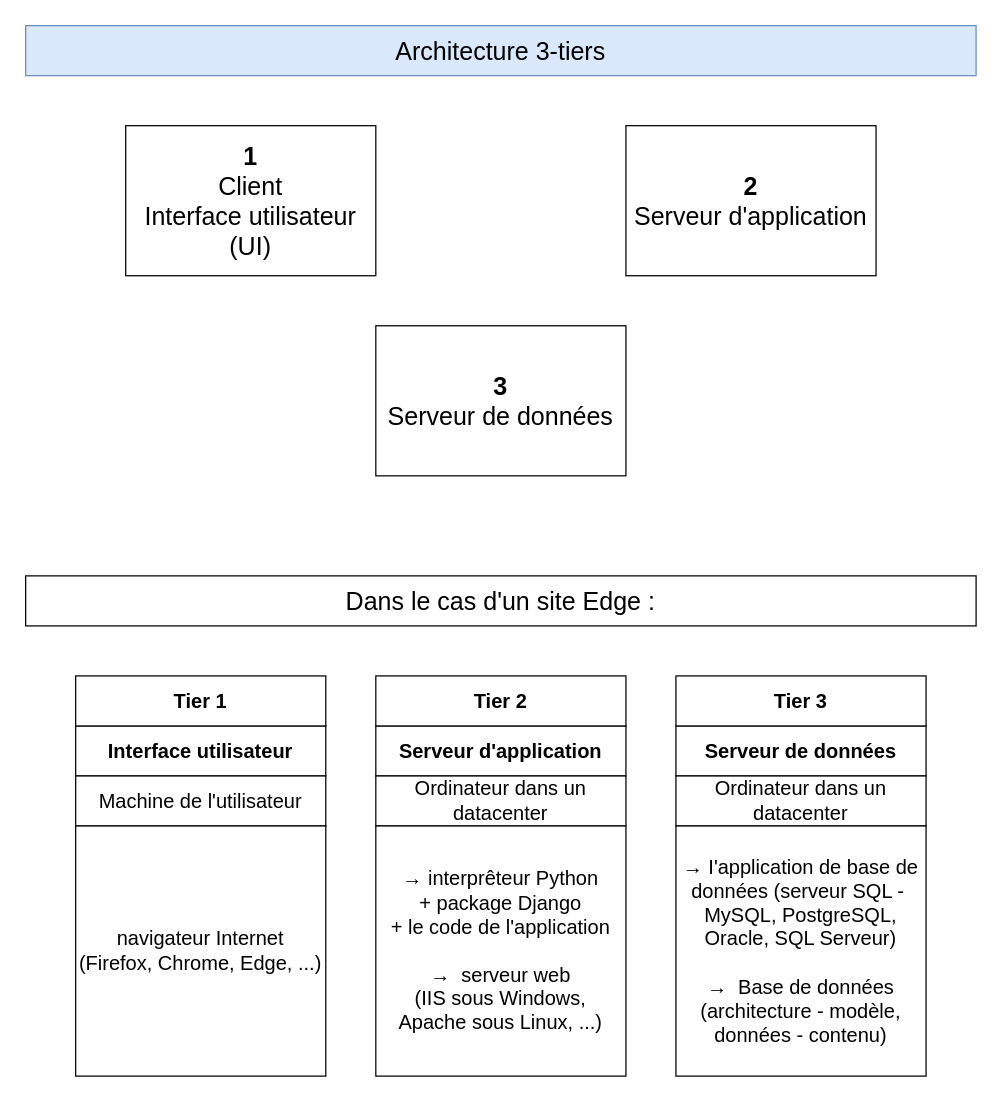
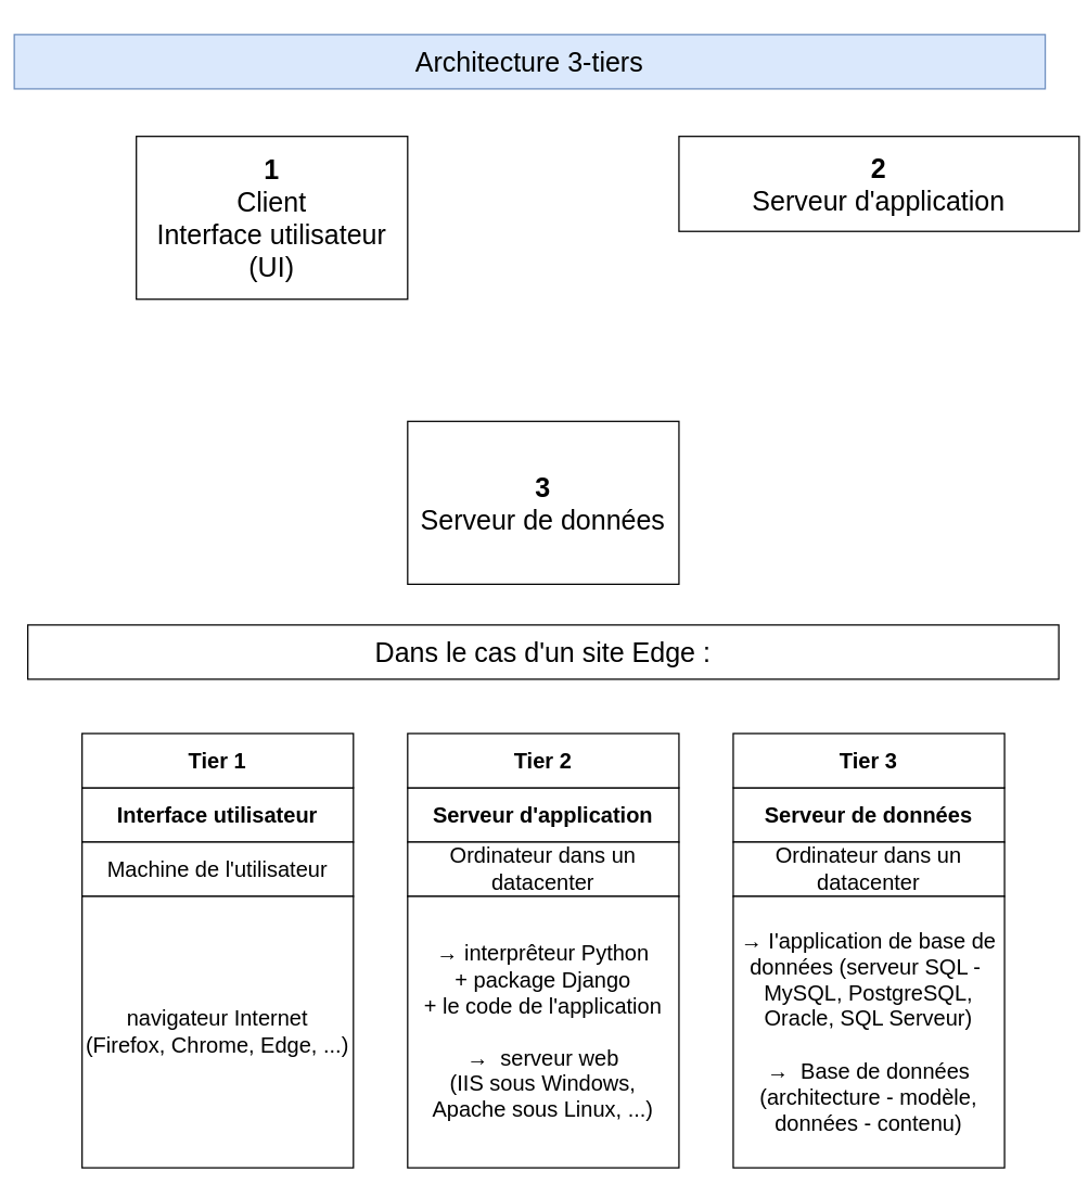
- <mxCell id="5" value="Architecture 3-tiers" style="rounded=0;whiteSpace=wrap;html=1;fontSize=20;fillColor=#dae8fc;strokeColor=#6c8ebf;" parent="1" vertex="1"><mxGeometry x="20" y="20" width="760" height="40" as="geometry" /></mxCell>
+ <mxCell id="5" value="Architecture 3-tiers" style="rounded=0;whiteSpace=wrap;html=1;fontSize=20;fillColor=#dae8fc;strokeColor=#6c8ebf;" parent="1" vertex="1"><mxGeometry x="10" y="25" width="760" height="40" as="geometry" /></mxCell>
- <mxCell id="3" value="&lt;b&gt;2&lt;/b&gt;&lt;br&gt;Serveur d'application" style="rounded=0;whiteSpace=wrap;html=1;fontSize=20;" parent="1" vertex="1"><mxGeometry x="500" y="100" width="200" height="120" as="geometry" /></mxCell>
+ <mxCell id="3" value="&lt;b&gt;2&lt;/b&gt;&lt;br&gt;Serveur d'application" style="rounded=0;whiteSpace=wrap;html=1;fontSize=20;" parent="1" vertex="1"><mxGeometry x="500" y="100" width="295" height="70" as="geometry" /></mxCell>
- <mxCell id="4" value="&lt;b&gt;3&lt;/b&gt;&lt;br&gt;Serveur de données" style="rounded=0;whiteSpace=wrap;html=1;fontSize=20;" parent="1" vertex="1"><mxGeometry x="300" y="260" width="200" height="120" as="geometry" /></mxCell>
+ <mxCell id="4" value="&lt;b&gt;3&lt;/b&gt;&lt;br&gt;Serveur de données" style="rounded=0;whiteSpace=wrap;html=1;fontSize=20;" parent="1" vertex="1"><mxGeometry x="300" y="310" width="200" height="120" as="geometry" /></mxCell>
